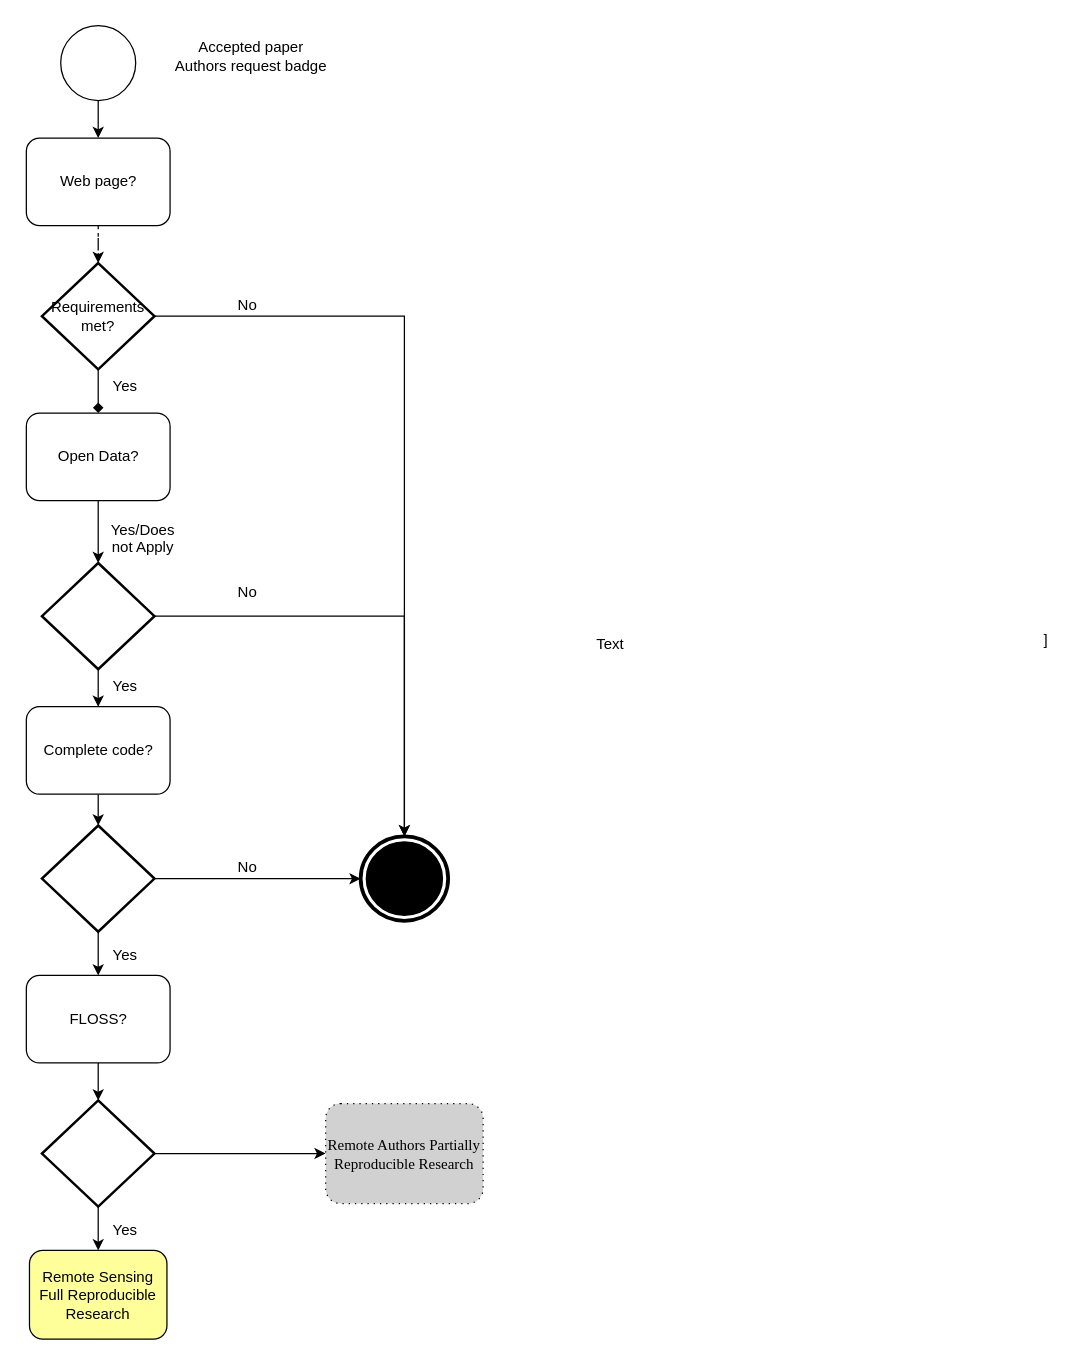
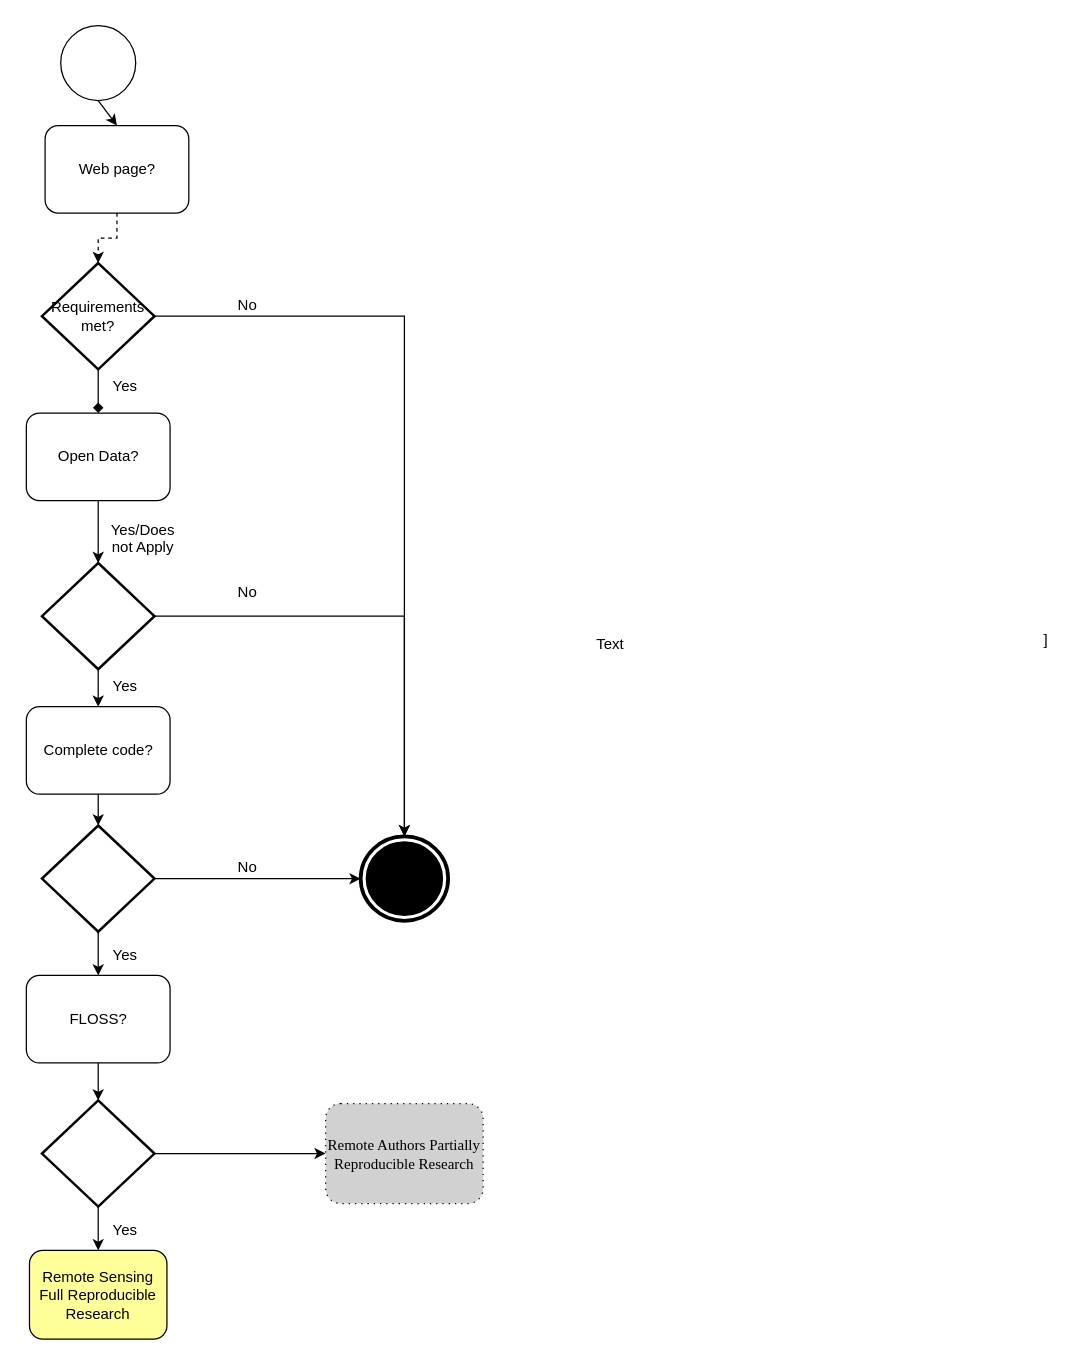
- <mxCell id="37" value="Accepted paper&lt;br&gt;Authors request badge" style="text;html=1;strokeColor=none;fillColor=none;align=center;verticalAlign=middle;whiteSpace=wrap;rounded=0;" vertex="1" parent="1"><mxGeometry x="133" y="30" width="135" height="30" as="geometry" /></mxCell>
- <mxCell id="10" value="Web page?" style="shape=ext;rounded=1;html=1;whiteSpace=wrap;" parent="1" vertex="1"><mxGeometry x="20.5" y="110" width="115" height="70" as="geometry" /></mxCell>
+ <mxCell id="10" value="Web page?" style="shape=ext;rounded=1;html=1;whiteSpace=wrap;" parent="1" vertex="1"><mxGeometry x="35.5" y="100" width="115" height="70" as="geometry" /></mxCell>
